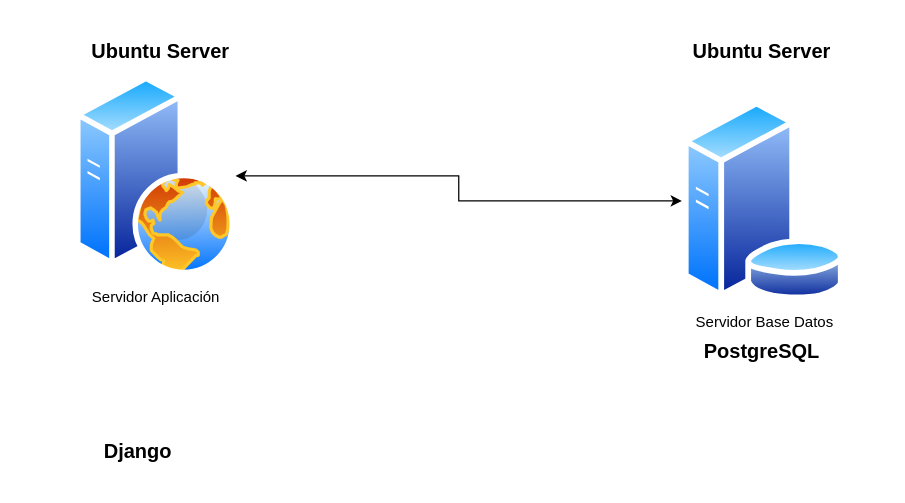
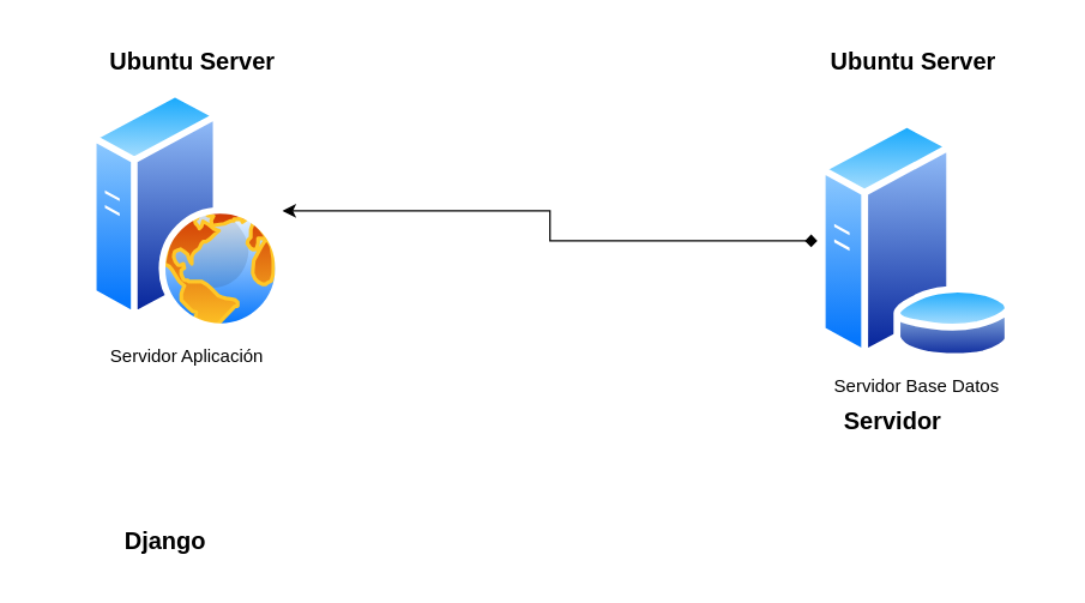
- <mxCell id="2" style="edgeStyle=orthogonalEdgeStyle;rounded=0;orthogonalLoop=1;jettySize=auto;html=1;entryX=0;entryY=0.5;entryDx=0;entryDy=0;startArrow=classic;startFill=1;" edge="1" parent="1" source="3" target="4"><mxGeometry relative="1" as="geometry" /></mxCell>
+ <mxCell id="2" style="edgeStyle=orthogonalEdgeStyle;rounded=0;orthogonalLoop=1;jettySize=auto;html=1;entryX=0;entryY=0.5;entryDx=0;entryDy=0;startArrow=classic;startFill=1;endArrow=diamond;" edge="1" parent="1" source="3" target="4"><mxGeometry relative="1" as="geometry" /></mxCell>
- <mxCell id="14" value="PostgreSQL" style="text;html=1;strokeColor=none;fillColor=none;align=left;verticalAlign=middle;whiteSpace=wrap;rounded=0;fontSize=16;fontStyle=1" vertex="1" parent="1"><mxGeometry x="561" y="265" width="100" height="30" as="geometry" /></mxCell>
+ <mxCell id="14" value="Servidor" style="text;html=1;strokeColor=none;fillColor=none;align=left;verticalAlign=middle;whiteSpace=wrap;rounded=0;fontSize=16;fontStyle=1" vertex="1" parent="1"><mxGeometry x="561" y="265" width="100" height="30" as="geometry" /></mxCell>
